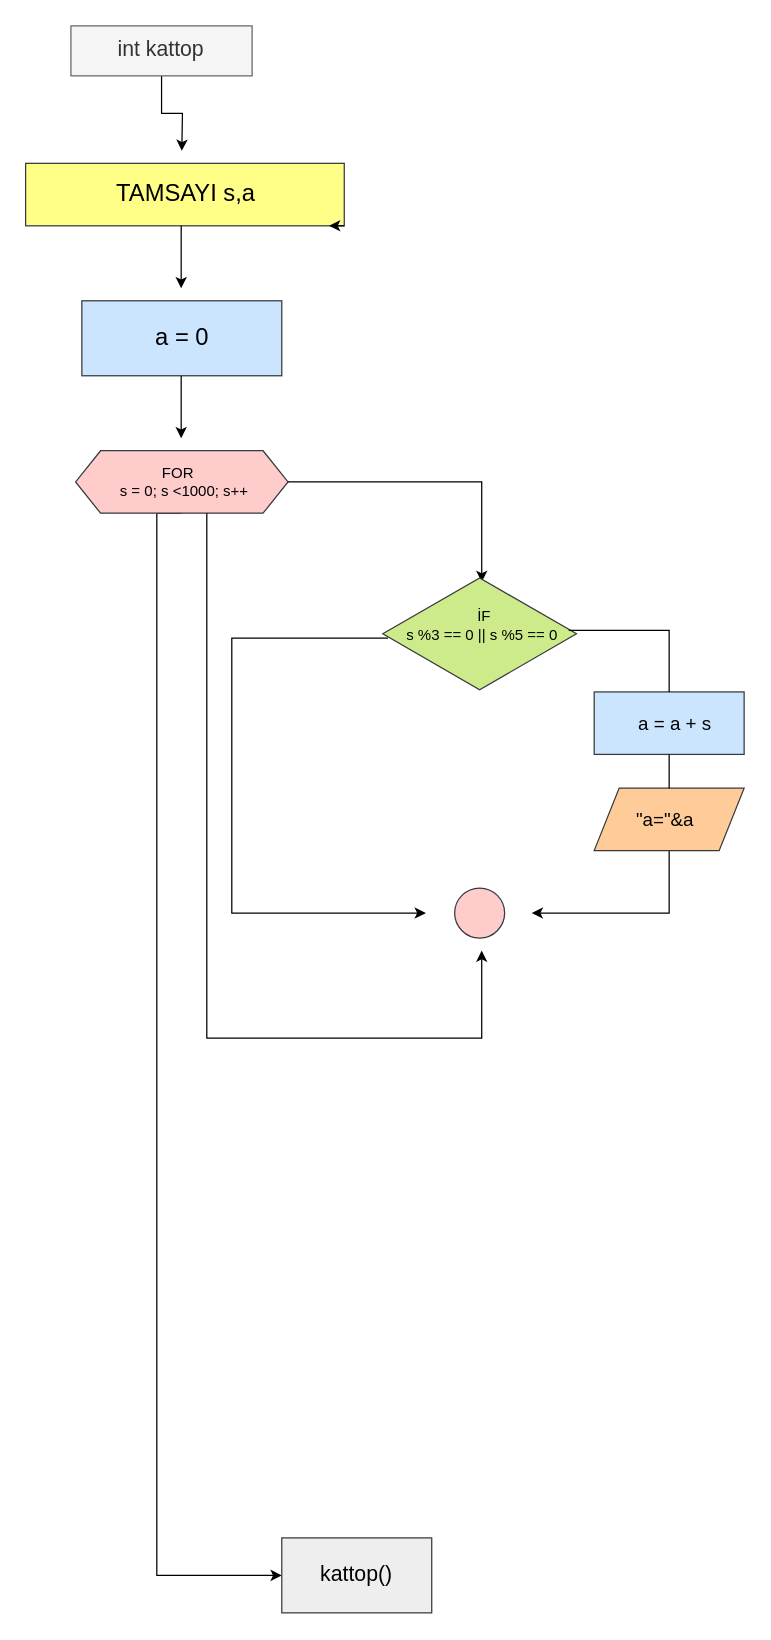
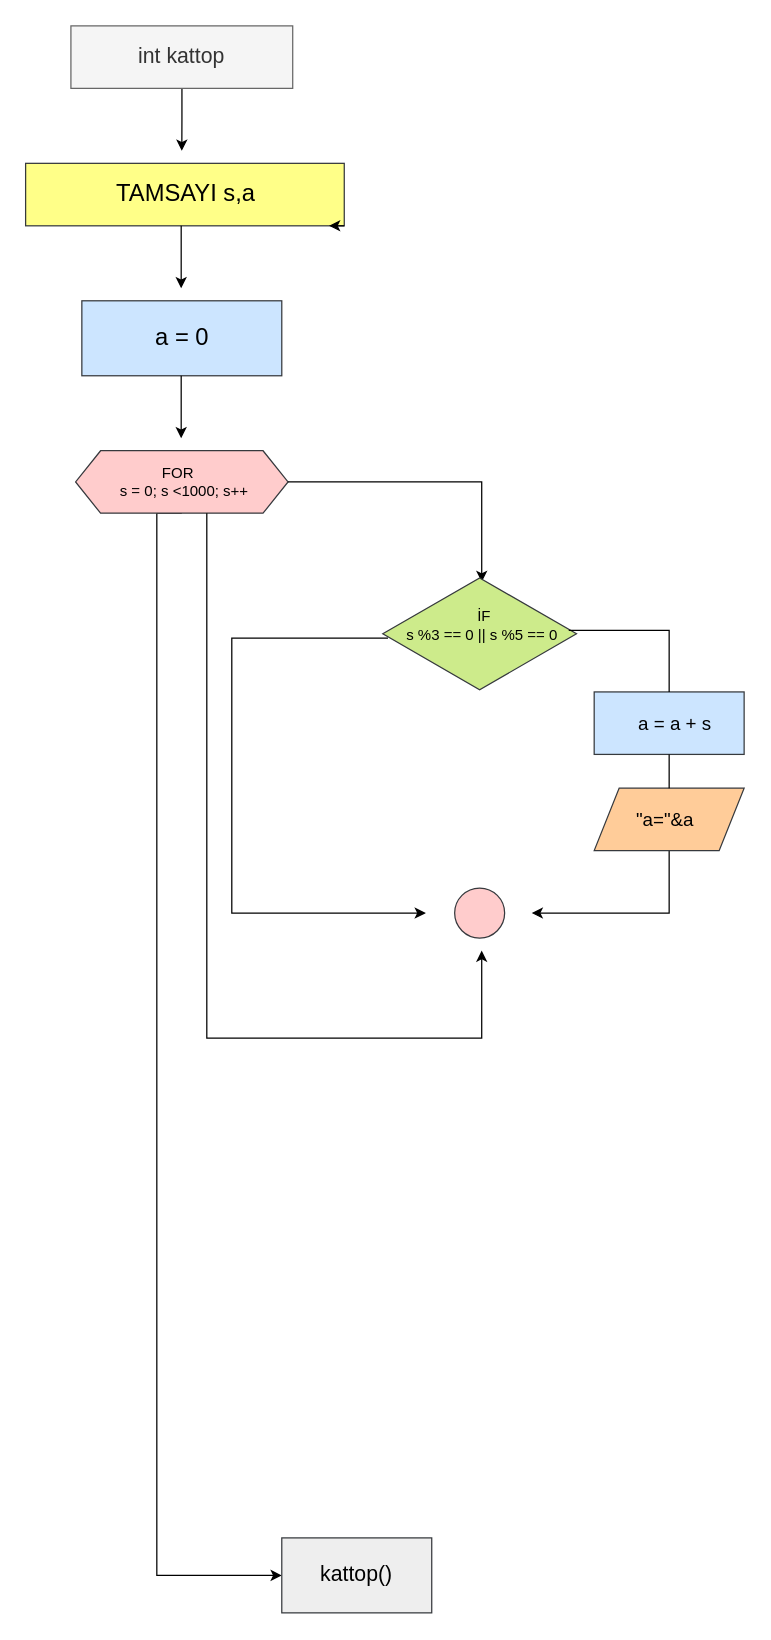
- <mxCell id="28" value="&lt;font style=&quot;font-size: 17px;&quot;&gt;int kattop&lt;/font&gt;" style="rounded=0;whiteSpace=wrap;html=1;fillColor=#f5f5f5;fontColor=#333333;strokeColor=#666666;" parent="1" vertex="1"><mxGeometry x="56.25" y="20" width="145" height="40" as="geometry" /></mxCell>
+ <mxCell id="28" value="&lt;font style=&quot;font-size: 17px;&quot;&gt;int kattop&lt;/font&gt;" style="rounded=0;whiteSpace=wrap;html=1;fillColor=#f5f5f5;fontColor=#333333;strokeColor=#666666;" parent="1" vertex="1"><mxGeometry x="56.25" y="20" width="177.5" height="50" as="geometry" /></mxCell>
